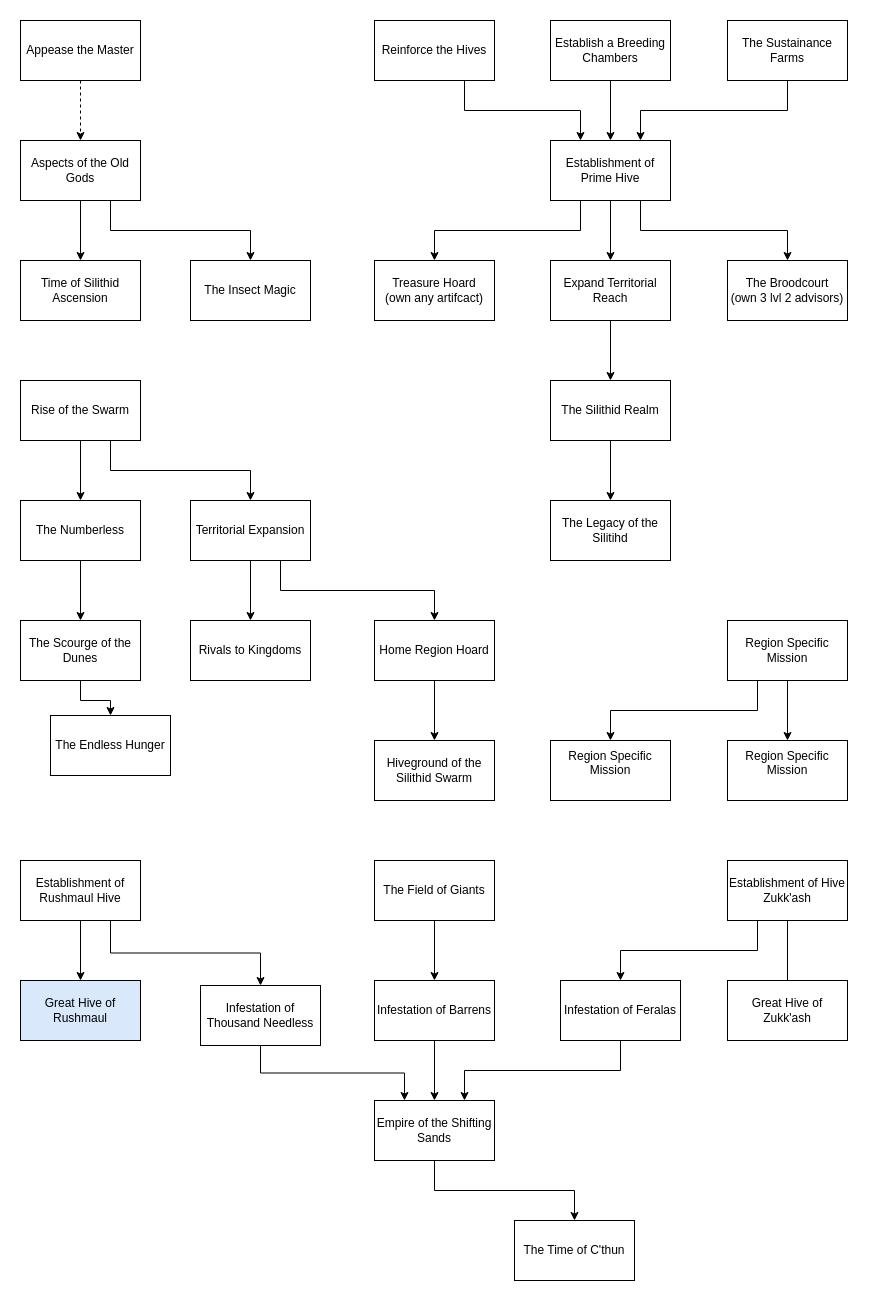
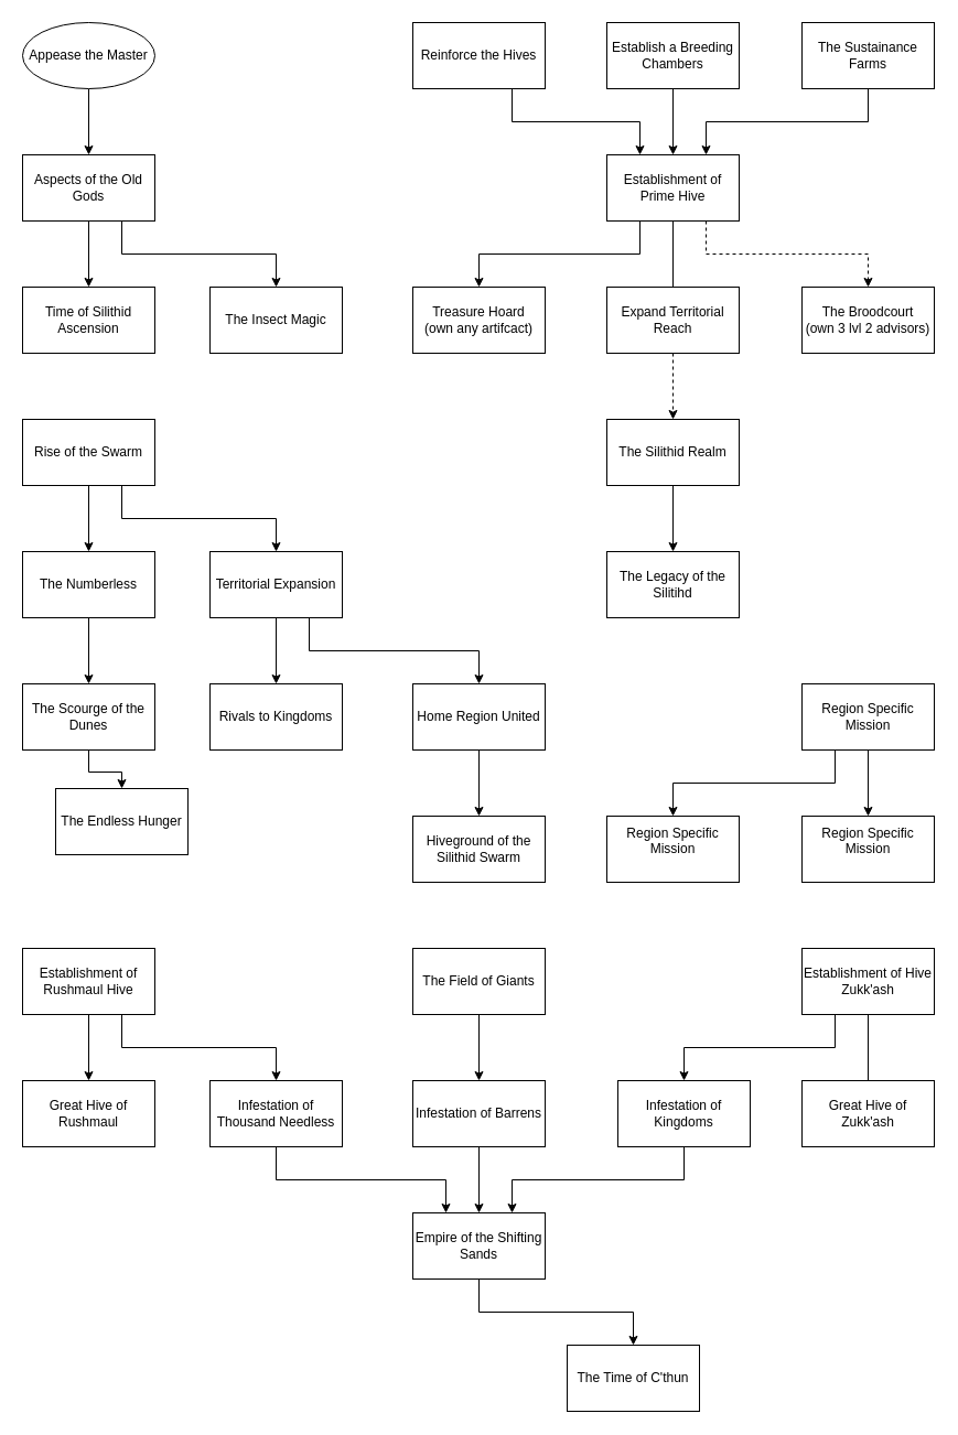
- <mxCell id="5" value="Appease the Master" style="rounded=0;whiteSpace=wrap;html=1;" vertex="1" parent="1"><mxGeometry width="120" height="60" as="geometry" x="20" y="20" /></mxCell>
+ <mxCell id="5" value="Appease the Master" style="ellipse;whiteSpace=wrap;html=1;" vertex="1" parent="1"><mxGeometry width="120" height="60" as="geometry" x="20" y="20" /></mxCell>
- <mxCell id="4" style="edgeStyle=orthogonalEdgeStyle;rounded=0;orthogonalLoop=1;jettySize=auto;html=1;exitX=0.5;exitY=1;exitDx=0;exitDy=0;dashed=1;" edge="1" parent="1" source="5" target="16"><mxGeometry relative="1" as="geometry" /></mxCell>
+ <mxCell id="4" style="edgeStyle=orthogonalEdgeStyle;rounded=0;orthogonalLoop=1;jettySize=auto;html=1;exitX=0.5;exitY=1;exitDx=0;exitDy=0;" edge="1" parent="1" source="5" target="16"><mxGeometry relative="1" as="geometry" /></mxCell>
- <mxCell id="11" style="edgeStyle=orthogonalEdgeStyle;rounded=0;orthogonalLoop=1;jettySize=auto;html=1;exitX=0.75;exitY=1;exitDx=0;exitDy=0;" edge="1" parent="1" source="13" target="20"><mxGeometry relative="1" as="geometry" /></mxCell>
+ <mxCell id="11" style="edgeStyle=orthogonalEdgeStyle;rounded=0;orthogonalLoop=1;jettySize=auto;html=1;exitX=0.75;exitY=1;exitDx=0;exitDy=0;dashed=1;" edge="1" parent="1" source="13" target="20"><mxGeometry relative="1" as="geometry" /></mxCell>
- <mxCell id="10" style="edgeStyle=orthogonalEdgeStyle;rounded=0;orthogonalLoop=1;jettySize=auto;html=1;exitX=0.5;exitY=1;exitDx=0;exitDy=0;" edge="1" parent="1" source="13" target="19"><mxGeometry relative="1" as="geometry" /></mxCell>
+ <mxCell id="10" style="edgeStyle=orthogonalEdgeStyle;rounded=0;orthogonalLoop=1;jettySize=auto;html=1;exitX=0.5;exitY=1;exitDx=0;exitDy=0;endArrow=none;" edge="1" parent="1" source="13" target="19"><mxGeometry relative="1" as="geometry" /></mxCell>
- <mxCell id="18" style="edgeStyle=orthogonalEdgeStyle;rounded=0;orthogonalLoop=1;jettySize=auto;html=1;" edge="1" parent="1" source="19" target="23"><mxGeometry relative="1" as="geometry" /></mxCell>
+ <mxCell id="18" style="edgeStyle=orthogonalEdgeStyle;rounded=0;orthogonalLoop=1;jettySize=auto;html=1;dashed=1;" edge="1" parent="1" source="19" target="23"><mxGeometry relative="1" as="geometry" /></mxCell>
- <mxCell id="37" value="Home Region Hoard" style="rounded=0;whiteSpace=wrap;html=1;" vertex="1" parent="1"><mxGeometry x="374" y="620" width="120" height="60" as="geometry" /></mxCell>
+ <mxCell id="37" value="Home Region United" style="rounded=0;whiteSpace=wrap;html=1;" vertex="1" parent="1"><mxGeometry x="374" y="620" width="120" height="60" as="geometry" /></mxCell>
- <mxCell id="57" value="Great Hive of Rushmaul" style="rounded=0;whiteSpace=wrap;html=1;fillColor=#dae8fc;" vertex="1" parent="1"><mxGeometry y="980" width="120" height="60" as="geometry" x="20" /></mxCell>
+ <mxCell id="57" value="Great Hive of Rushmaul" style="rounded=0;whiteSpace=wrap;html=1;" vertex="1" parent="1"><mxGeometry y="980" width="120" height="60" as="geometry" x="20" /></mxCell>
- <mxCell id="50" value="Infestation of Feralas" style="rounded=0;whiteSpace=wrap;html=1;" vertex="1" parent="1"><mxGeometry x="560" y="980" width="120" height="60" as="geometry" /></mxCell>
+ <mxCell id="50" value="Infestation of Kingdoms" style="rounded=0;whiteSpace=wrap;html=1;" vertex="1" parent="1"><mxGeometry x="560" y="980" width="120" height="60" as="geometry" /></mxCell>
- <mxCell id="48" value="Infestation of Thousand Needless" style="rounded=0;whiteSpace=wrap;html=1;" vertex="1" parent="1"><mxGeometry x="200" y="985" width="120" height="60" as="geometry" /></mxCell>
+ <mxCell id="48" value="Infestation of Thousand Needless" style="rounded=0;whiteSpace=wrap;html=1;" vertex="1" parent="1"><mxGeometry x="190" y="980" width="120" height="60" as="geometry" /></mxCell>
